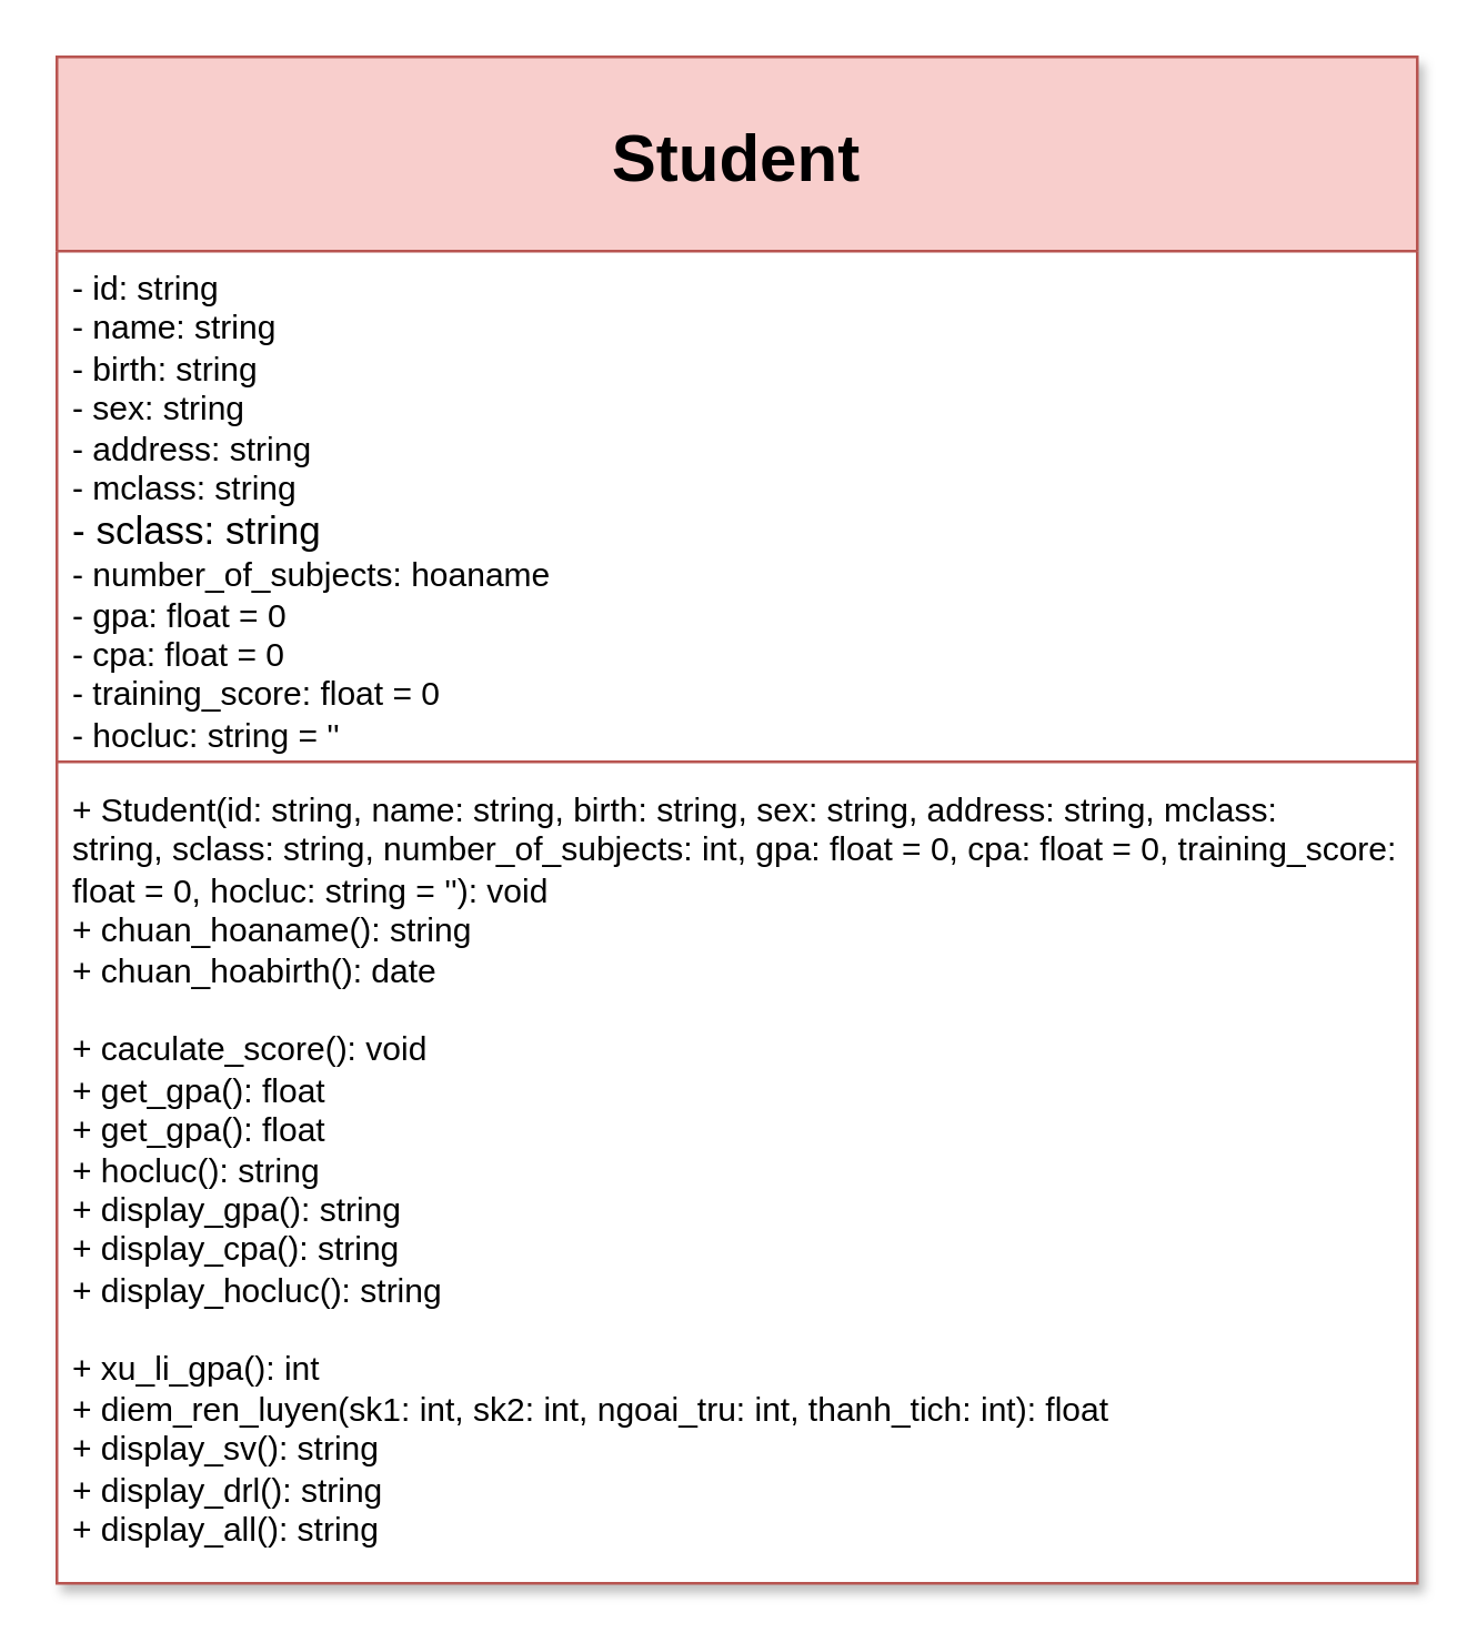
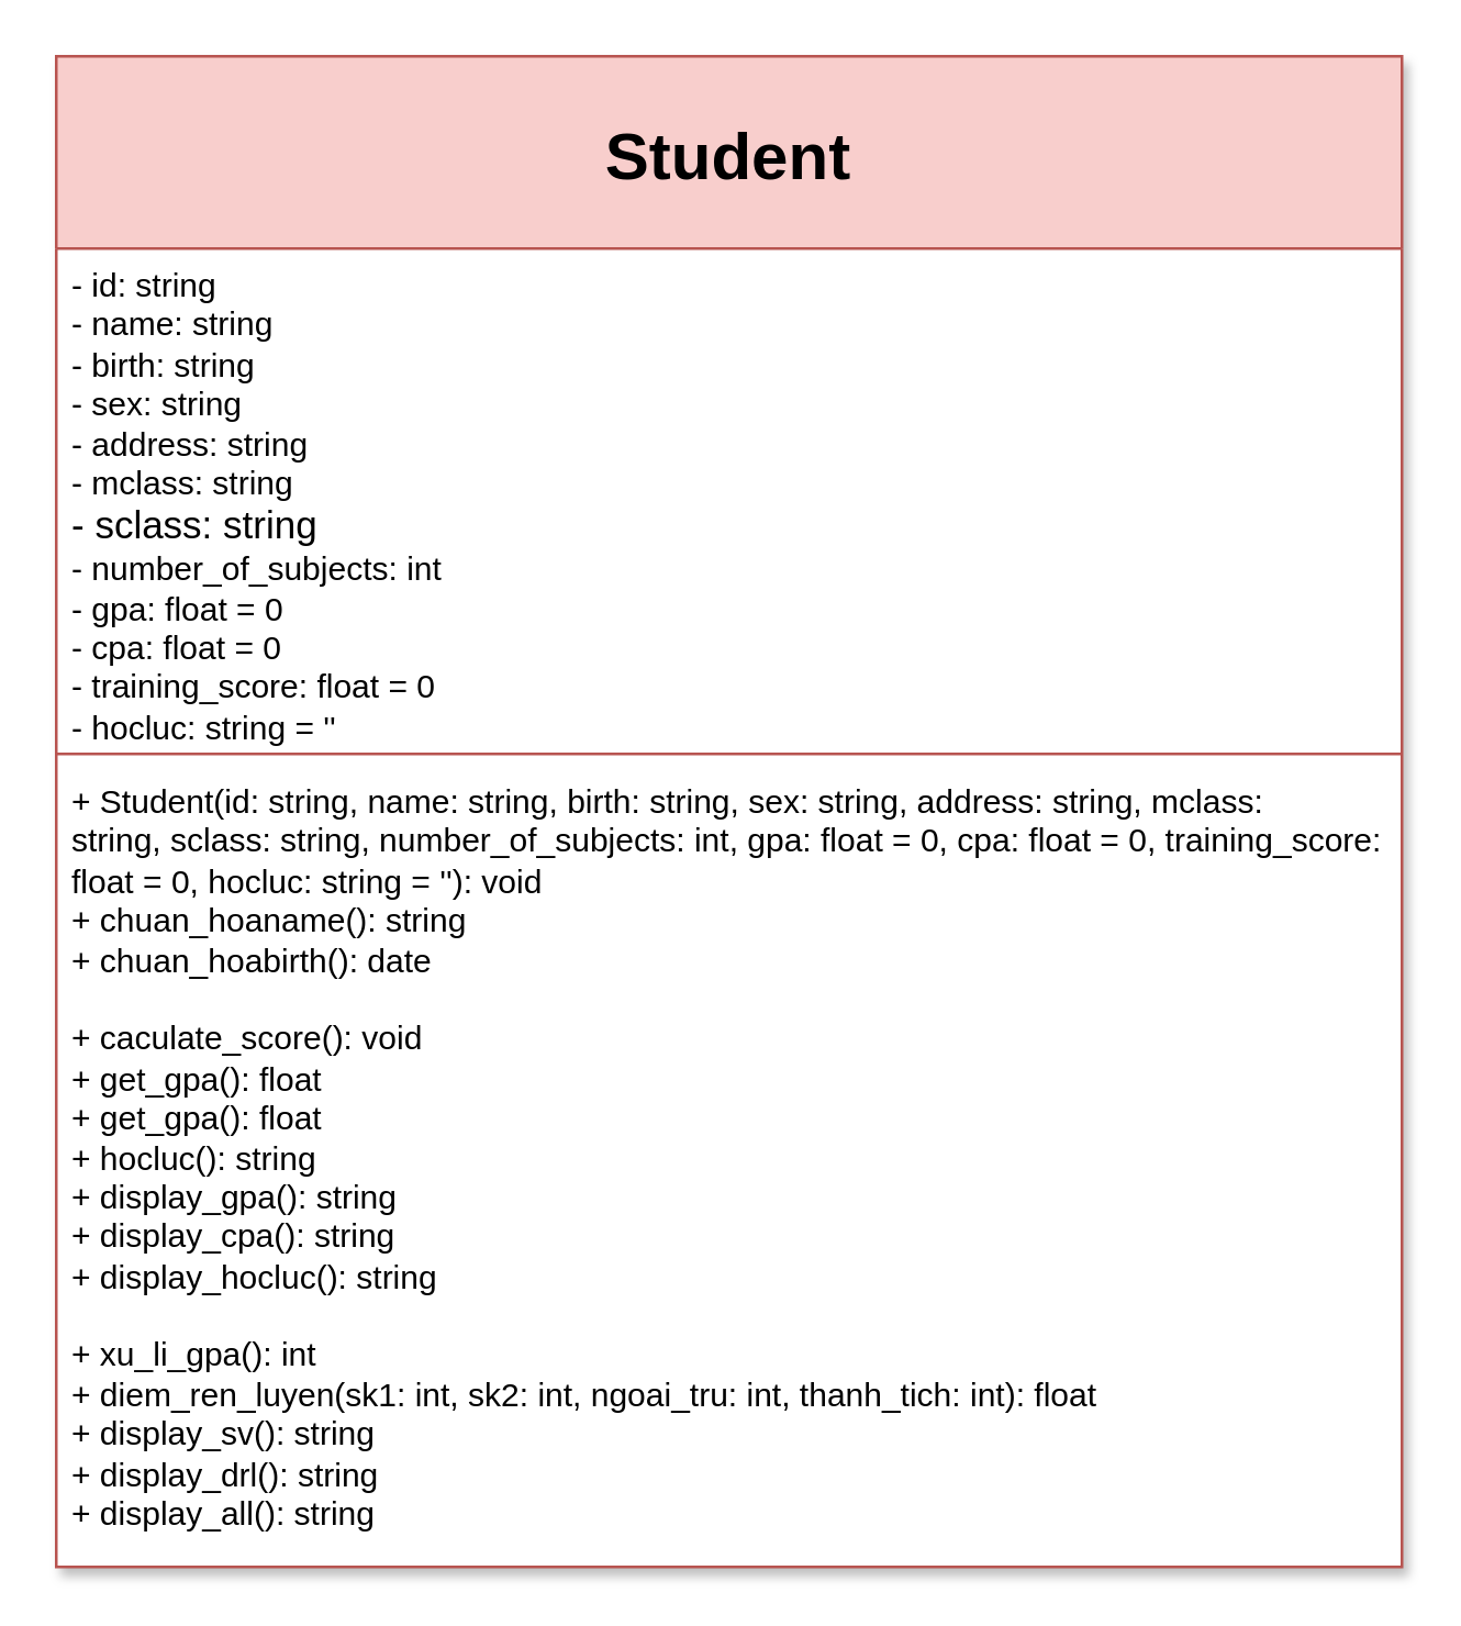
- <mxCell id="3" value="- id: string&lt;div&gt;- name: string&lt;/div&gt;&lt;div&gt;- birth: string&lt;/div&gt;&lt;div&gt;- sex: string&lt;/div&gt;&lt;div&gt;- address: string&lt;/div&gt;&lt;div&gt;- mclass: string&lt;/div&gt;&lt;div&gt;&lt;font style=&quot;font-size: 14px;&quot;&gt;- sclass: string&amp;nbsp;&lt;/font&gt;&lt;/div&gt;&lt;div&gt;- number_of_subjects: hoaname&lt;/div&gt;&lt;div&gt;- gpa: float = 0&lt;/div&gt;&lt;div&gt;- cpa: float = 0&lt;/div&gt;&lt;div&gt;- training_score: float = 0&lt;/div&gt;&lt;div&gt;- hocluc: string = ''&lt;/div&gt;" style="text;strokeColor=none;fillColor=none;align=left;verticalAlign=top;spacingLeft=4;spacingRight=4;overflow=hidden;rotatable=0;points=[[0,0.5],[1,0.5]];portConstraint=eastwest;whiteSpace=wrap;html=1;noLabel=0;snapToPoint=0;fixDash=0;dropTarget=0;" vertex="1" parent="2"><mxGeometry y="70" width="490" height="180" as="geometry" /></mxCell>
+ <mxCell id="3" value="- id: string&lt;div&gt;- name: string&lt;/div&gt;&lt;div&gt;- birth: string&lt;/div&gt;&lt;div&gt;- sex: string&lt;/div&gt;&lt;div&gt;- address: string&lt;/div&gt;&lt;div&gt;- mclass: string&lt;/div&gt;&lt;div&gt;&lt;font style=&quot;font-size: 14px;&quot;&gt;- sclass: string&amp;nbsp;&lt;/font&gt;&lt;/div&gt;&lt;div&gt;- number_of_subjects: int&lt;/div&gt;&lt;div&gt;- gpa: float = 0&lt;/div&gt;&lt;div&gt;- cpa: float = 0&lt;/div&gt;&lt;div&gt;- training_score: float = 0&lt;/div&gt;&lt;div&gt;- hocluc: string = ''&lt;/div&gt;" style="text;strokeColor=none;fillColor=none;align=left;verticalAlign=top;spacingLeft=4;spacingRight=4;overflow=hidden;rotatable=0;points=[[0,0.5],[1,0.5]];portConstraint=eastwest;whiteSpace=wrap;html=1;noLabel=0;snapToPoint=0;fixDash=0;dropTarget=0;" vertex="1" parent="2"><mxGeometry y="70" width="490" height="180" as="geometry" /></mxCell>
